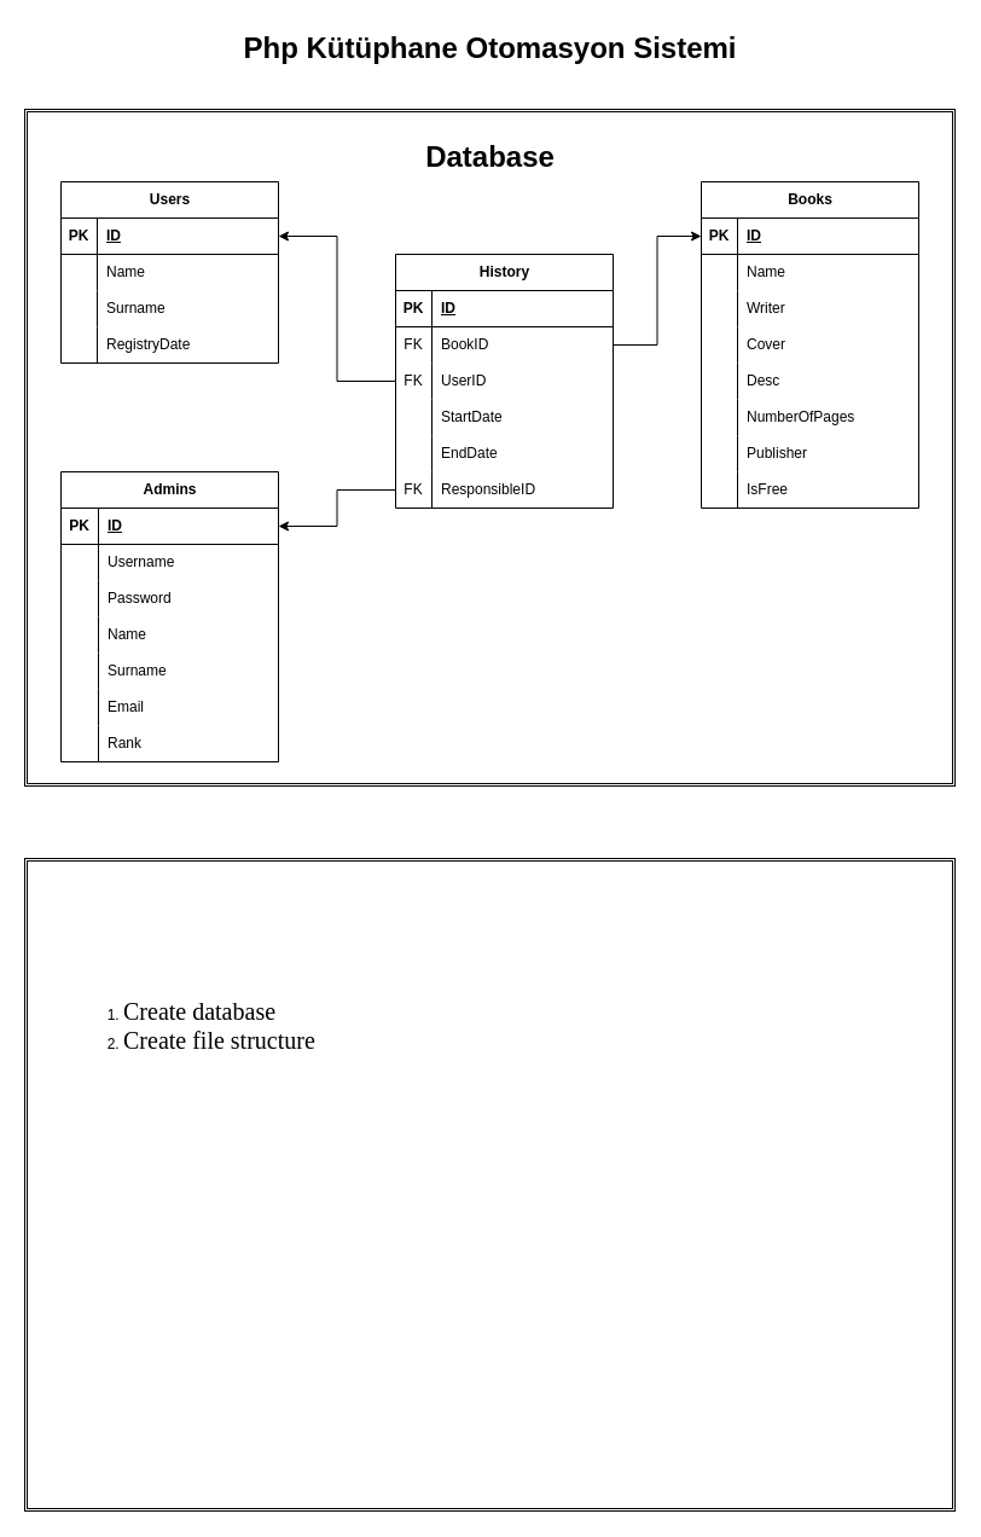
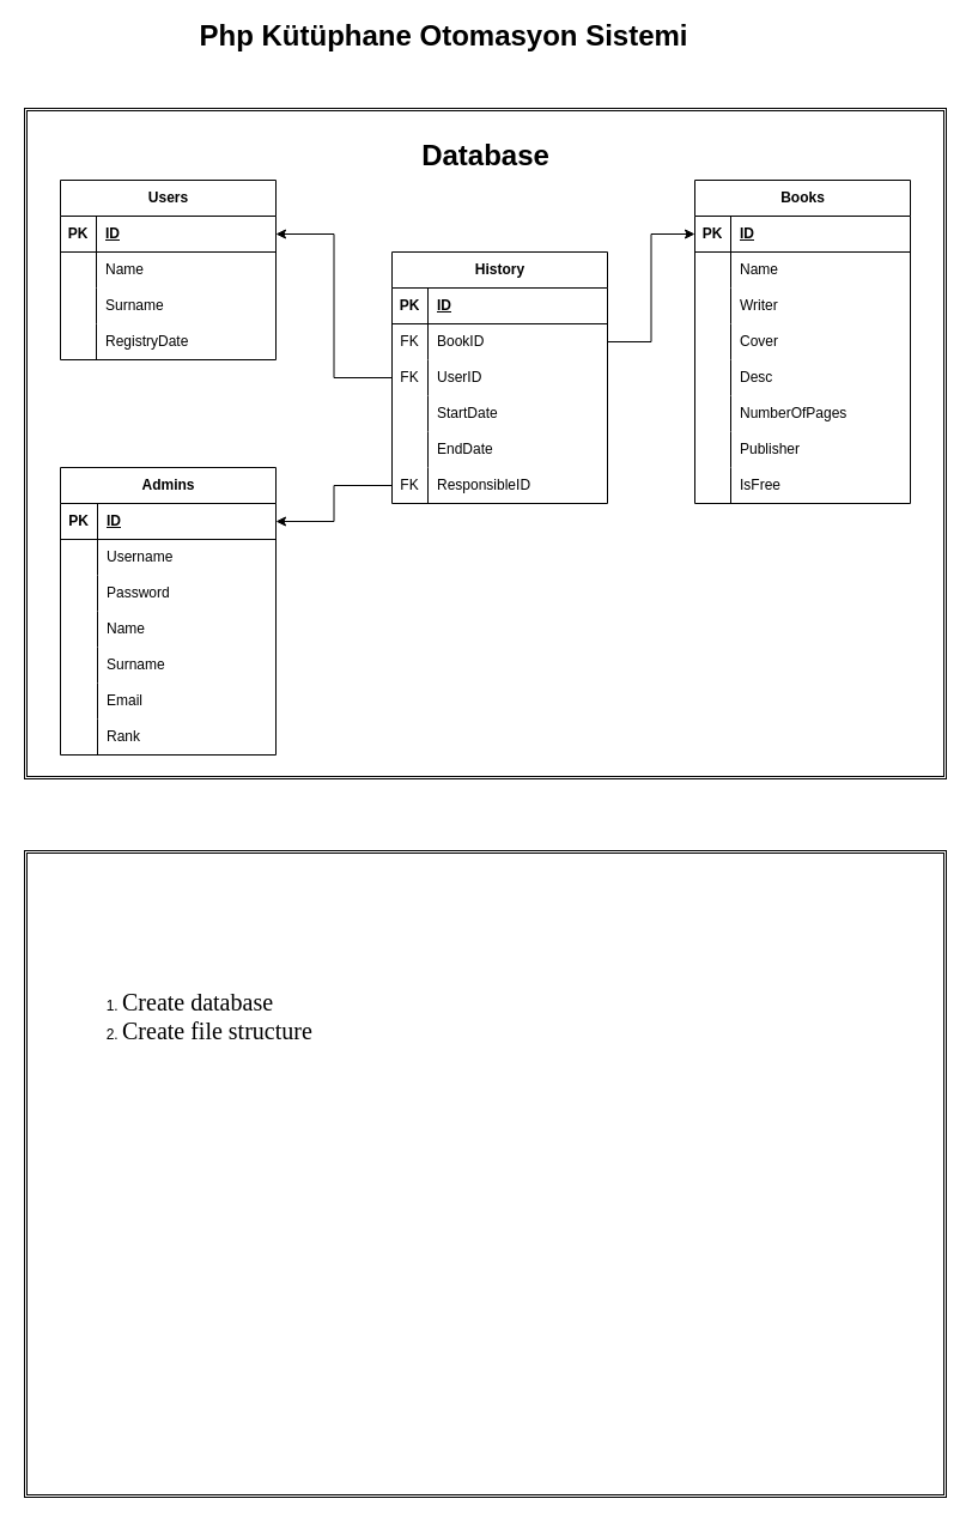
- <mxCell id="84" value="Php Kütüphane Otomasyon Sistemi" style="text;strokeColor=none;fillColor=none;html=1;fontSize=24;fontStyle=1;verticalAlign=middle;align=center;" parent="1" vertex="1"><mxGeometry x="155" y="20" width="500" height="40" as="geometry" /></mxCell>
+ <mxCell id="84" value="Php Kütüphane Otomasyon Sistemi" style="text;strokeColor=none;fillColor=none;html=1;fontSize=24;fontStyle=1;verticalAlign=middle;align=center;" parent="1" vertex="1"><mxGeometry x="120" y="10" width="500" height="40" as="geometry" /></mxCell>
